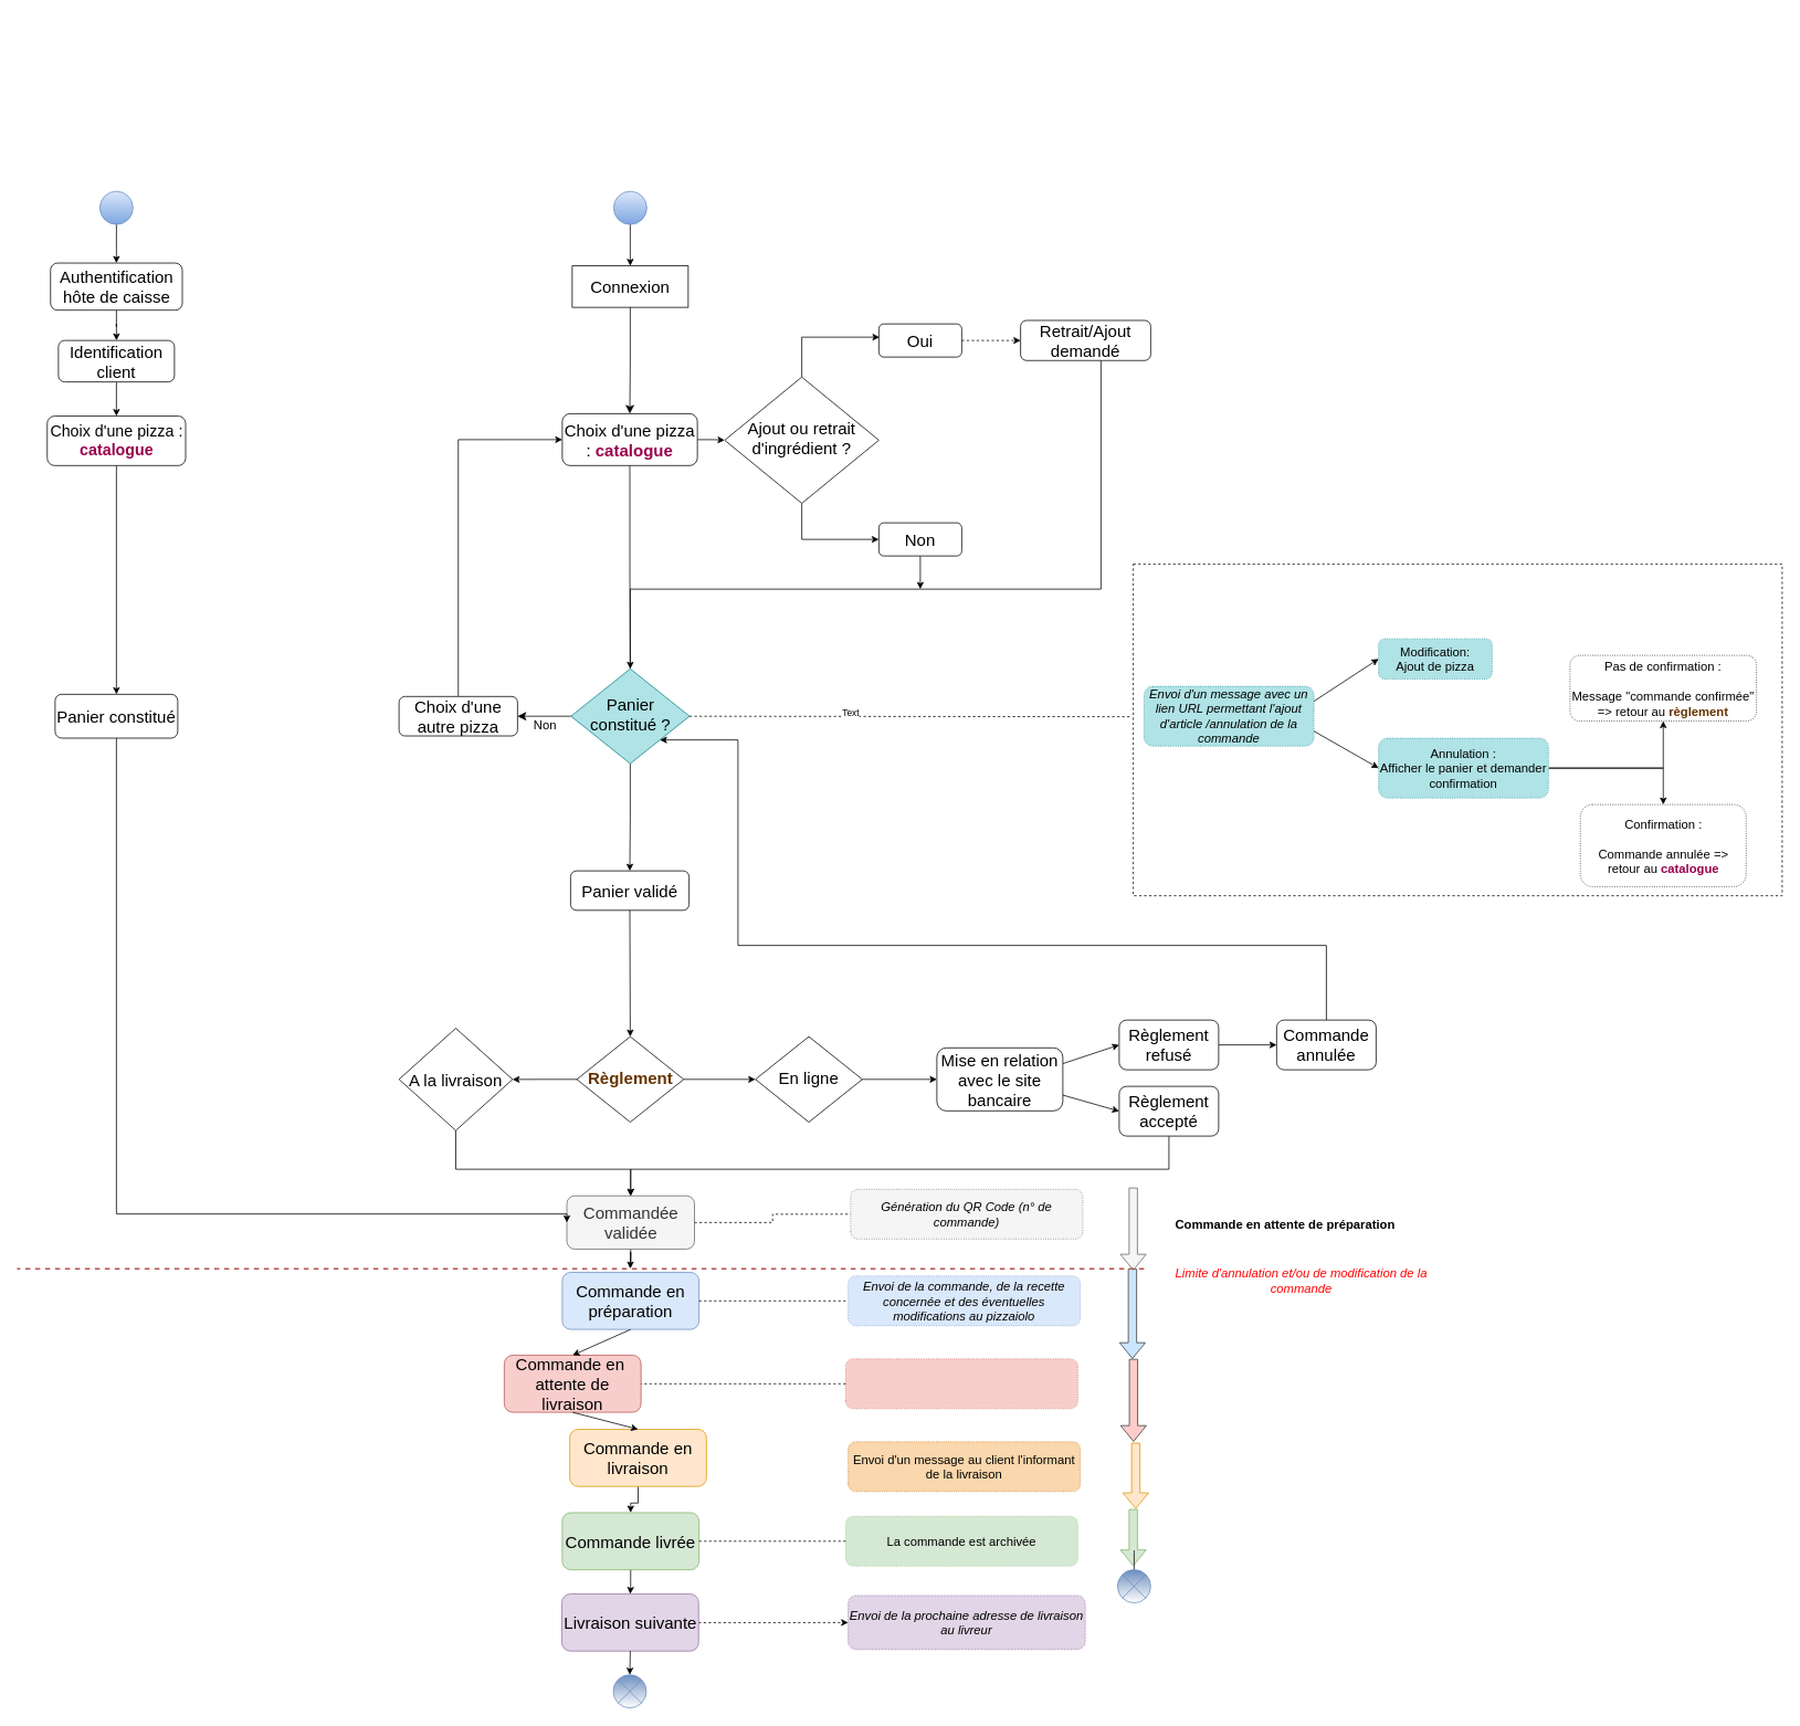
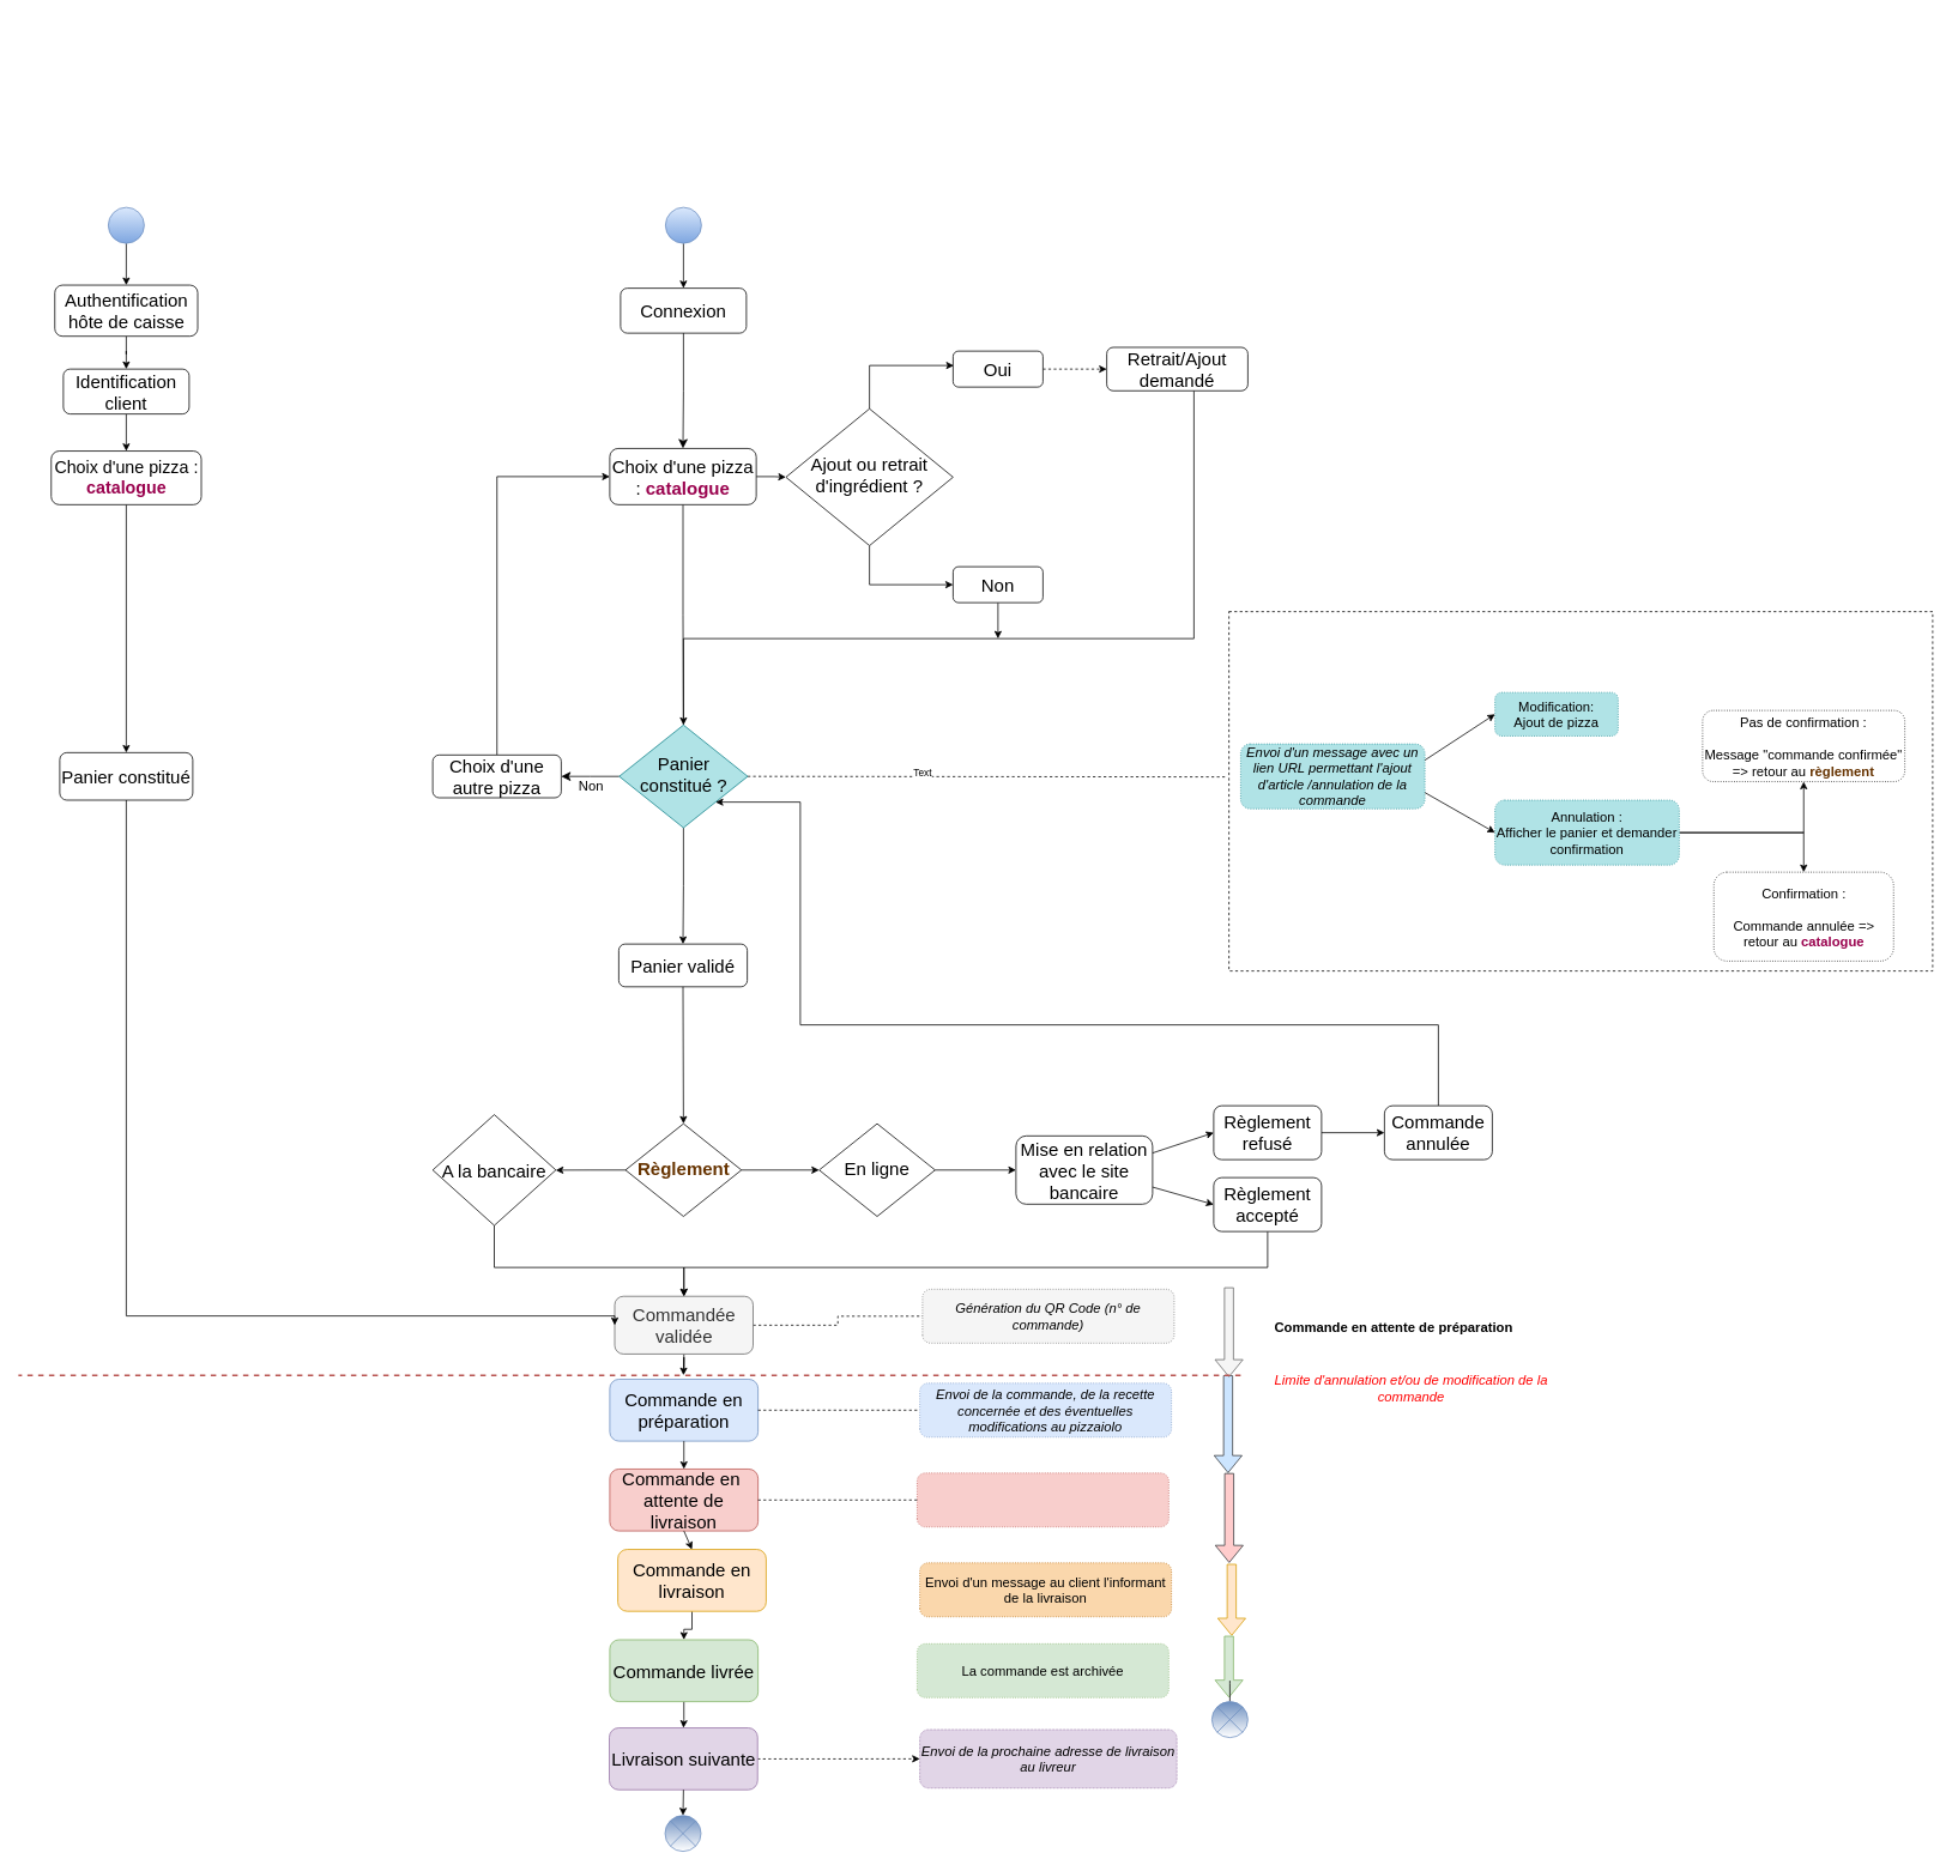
- <mxCell id="14" value="&lt;font style=&quot;font-size: 20px&quot;&gt;Connexion&lt;/font&gt;" style="whiteSpace=wrap;html=1;fontSize=12;glass=0;strokeWidth=1;shadow=0;rounded=0;" parent="1" vertex="1"><mxGeometry x="690" y="320" width="140" height="50" as="geometry" /></mxCell>
+ <mxCell id="14" value="&lt;font style=&quot;font-size: 20px&quot;&gt;Connexion&lt;/font&gt;" style="rounded=1;whiteSpace=wrap;html=1;fontSize=12;glass=0;strokeWidth=1;shadow=0;" parent="1" vertex="1"><mxGeometry x="690" y="320" width="140" height="50" as="geometry" /></mxCell>
- <mxCell id="36" value="&lt;span style=&quot;font-size: 20px&quot;&gt;A la livraison&lt;/span&gt;" style="rhombus;whiteSpace=wrap;html=1;aspect=fixed;" parent="1" vertex="1"><mxGeometry x="481" y="1239.95" width="137" height="123.3" as="geometry" /></mxCell>
+ <mxCell id="36" value="&lt;span style=&quot;font-size: 20px&quot;&gt;A la bancaire&lt;/span&gt;" style="rhombus;whiteSpace=wrap;html=1;aspect=fixed;" parent="1" vertex="1"><mxGeometry x="481" y="1239.95" width="137" height="123.3" as="geometry" /></mxCell>
- <mxCell id="27" value="&lt;font style=&quot;font-size: 20px&quot;&gt;Commande en&amp;nbsp; attente de livraison&lt;/font&gt;" style="rounded=1;whiteSpace=wrap;html=1;direction=north;fillColor=#f8cecc;strokeColor=#b85450;aspect=fixed;" parent="1" vertex="1"><mxGeometry x="608" y="1634.44" width="165" height="68.88" as="geometry" /></mxCell>
+ <mxCell id="27" value="&lt;font style=&quot;font-size: 20px&quot;&gt;Commande en&amp;nbsp; attente de livraison&lt;/font&gt;" style="rounded=1;whiteSpace=wrap;html=1;direction=north;fillColor=#f8cecc;strokeColor=#b85450;aspect=fixed;" parent="1" vertex="1"><mxGeometry x="678" y="1634.44" width="165" height="68.88" as="geometry" /></mxCell>
- <mxCell id="87" value="" style="endArrow=none;html=1;entryX=0.5;entryY=0;entryDx=0;entryDy=0;exitX=0.5;exitY=1;exitDx=0;exitDy=0;dashed=1;" edge="1" parent="1" source="31" target="84"><mxGeometry width="50" height="50" relative="1" as="geometry"><mxPoint x="590" y="1820" as="sourcePoint" /><mxPoint x="640" y="1770" as="targetPoint" /></mxGeometry></mxCell>
